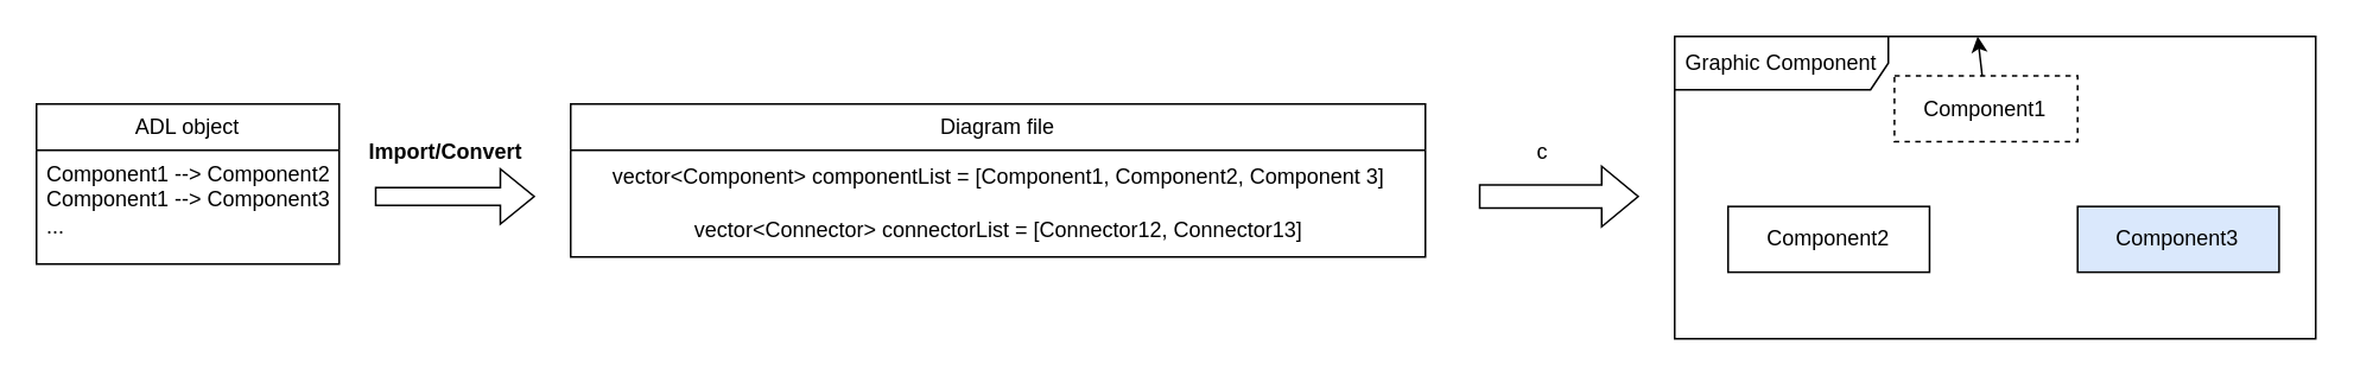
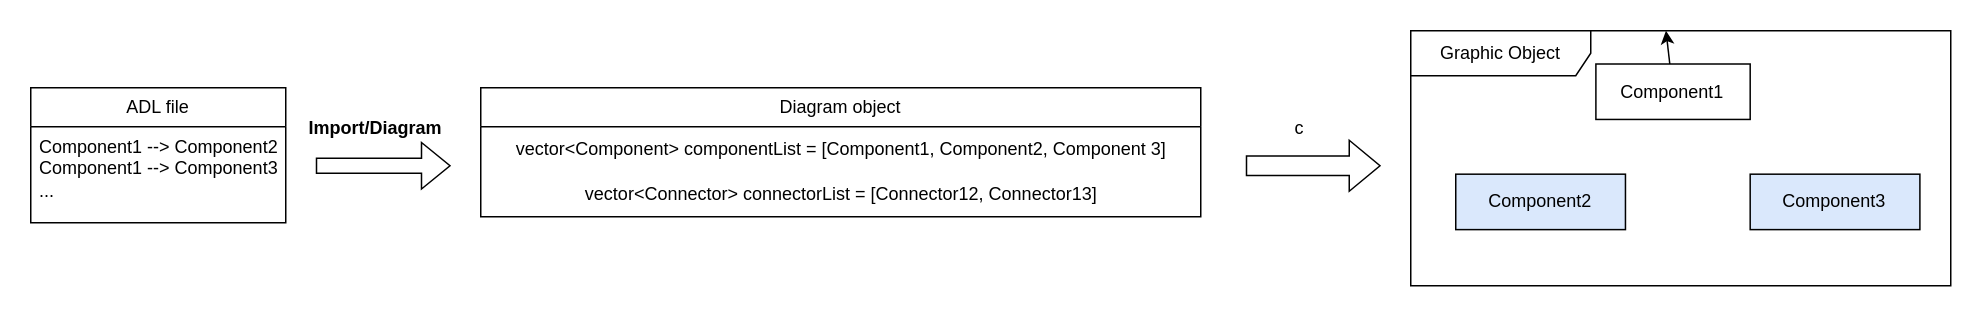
- <mxCell id="5" value="Graphic Component" style="shape=umlFrame;whiteSpace=wrap;html=1;pointerEvents=0;width=120;height=30;" vertex="1" parent="4"><mxGeometry width="360" height="170" as="geometry" /></mxCell>
+ <mxCell id="5" value="Graphic Object" style="shape=umlFrame;whiteSpace=wrap;html=1;pointerEvents=0;width=120;height=30;" vertex="1" parent="4"><mxGeometry width="360" height="170" as="geometry" /></mxCell>
- <mxCell id="6" value="Component1" style="html=1;whiteSpace=wrap;dashed=1;" vertex="1" parent="4"><mxGeometry x="123.429" y="22.174" width="102.857" height="36.957" as="geometry" /></mxCell>
+ <mxCell id="6" value="Component1" style="html=1;whiteSpace=wrap;" vertex="1" parent="4"><mxGeometry x="123.429" y="22.174" width="102.857" height="36.957" as="geometry" /></mxCell>
- <mxCell id="2" value="ADL object" style="swimlane;fontStyle=0;childLayout=stackLayout;horizontal=1;startSize=26;fillColor=none;horizontalStack=0;resizeParent=1;resizeParentMax=0;resizeLast=0;collapsible=1;marginBottom=0;whiteSpace=wrap;html=1;" vertex="1" parent="1"><mxGeometry x="20" y="58" width="170" height="90" as="geometry" /></mxCell>
+ <mxCell id="2" value="ADL file" style="swimlane;fontStyle=0;childLayout=stackLayout;horizontal=1;startSize=26;fillColor=none;horizontalStack=0;resizeParent=1;resizeParentMax=0;resizeLast=0;collapsible=1;marginBottom=0;whiteSpace=wrap;html=1;" vertex="1" parent="1"><mxGeometry x="20" y="58" width="170" height="90" as="geometry" /></mxCell>
- <mxCell id="10" value="Diagram file" style="swimlane;fontStyle=0;childLayout=stackLayout;horizontal=1;startSize=26;fillColor=none;horizontalStack=0;resizeParent=1;resizeParentMax=0;resizeLast=0;collapsible=1;marginBottom=0;whiteSpace=wrap;html=1;" vertex="1" parent="1"><mxGeometry x="320" y="58" width="480" height="86" as="geometry" /></mxCell>
+ <mxCell id="10" value="Diagram object" style="swimlane;fontStyle=0;childLayout=stackLayout;horizontal=1;startSize=26;fillColor=none;horizontalStack=0;resizeParent=1;resizeParentMax=0;resizeLast=0;collapsible=1;marginBottom=0;whiteSpace=wrap;html=1;" vertex="1" parent="1"><mxGeometry x="320" y="58" width="480" height="86" as="geometry" /></mxCell>
- <mxCell id="15" value="Import/Convert" style="text;html=1;strokeColor=none;fillColor=none;align=center;verticalAlign=middle;whiteSpace=wrap;rounded=0;fontStyle=1" vertex="1" parent="1"><mxGeometry x="220" y="70" width="60" height="30" as="geometry" /></mxCell>
+ <mxCell id="15" value="Import/Diagram" style="text;html=1;strokeColor=none;fillColor=none;align=center;verticalAlign=middle;whiteSpace=wrap;rounded=0;fontStyle=1" vertex="1" parent="1"><mxGeometry x="220" y="70" width="60" height="30" as="geometry" /></mxCell>
- <mxCell id="7" value="Component2" style="html=1;whiteSpace=wrap;" vertex="1" parent="4"><mxGeometry x="30.003" y="95.622" width="113.143" height="36.957" as="geometry" /></mxCell>
+ <mxCell id="7" value="Component2" style="html=1;whiteSpace=wrap;fillColor=#dae8fc;" vertex="1" parent="4"><mxGeometry x="30.003" y="95.622" width="113.143" height="36.957" as="geometry" /></mxCell>
